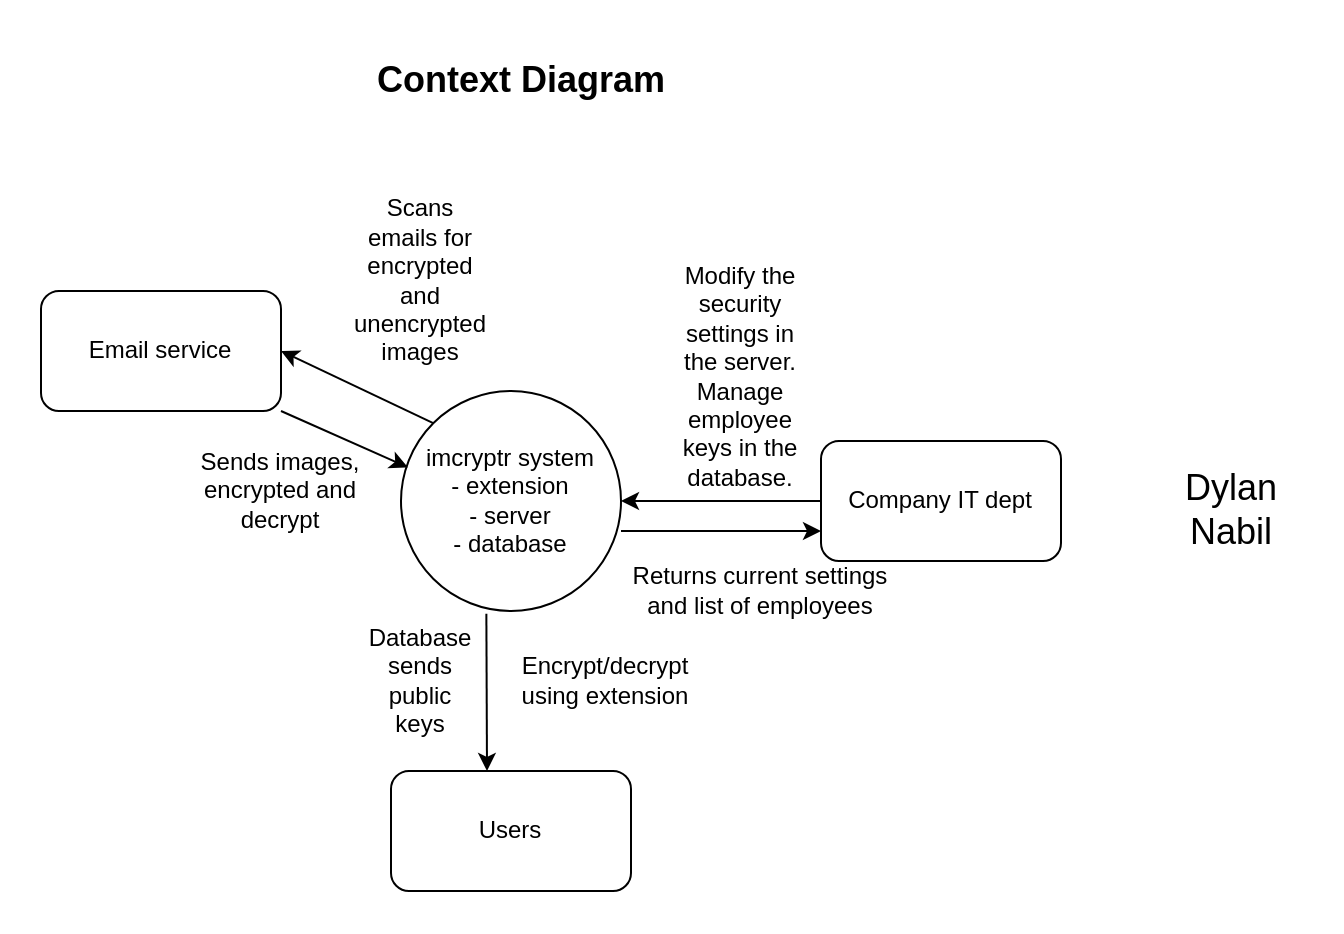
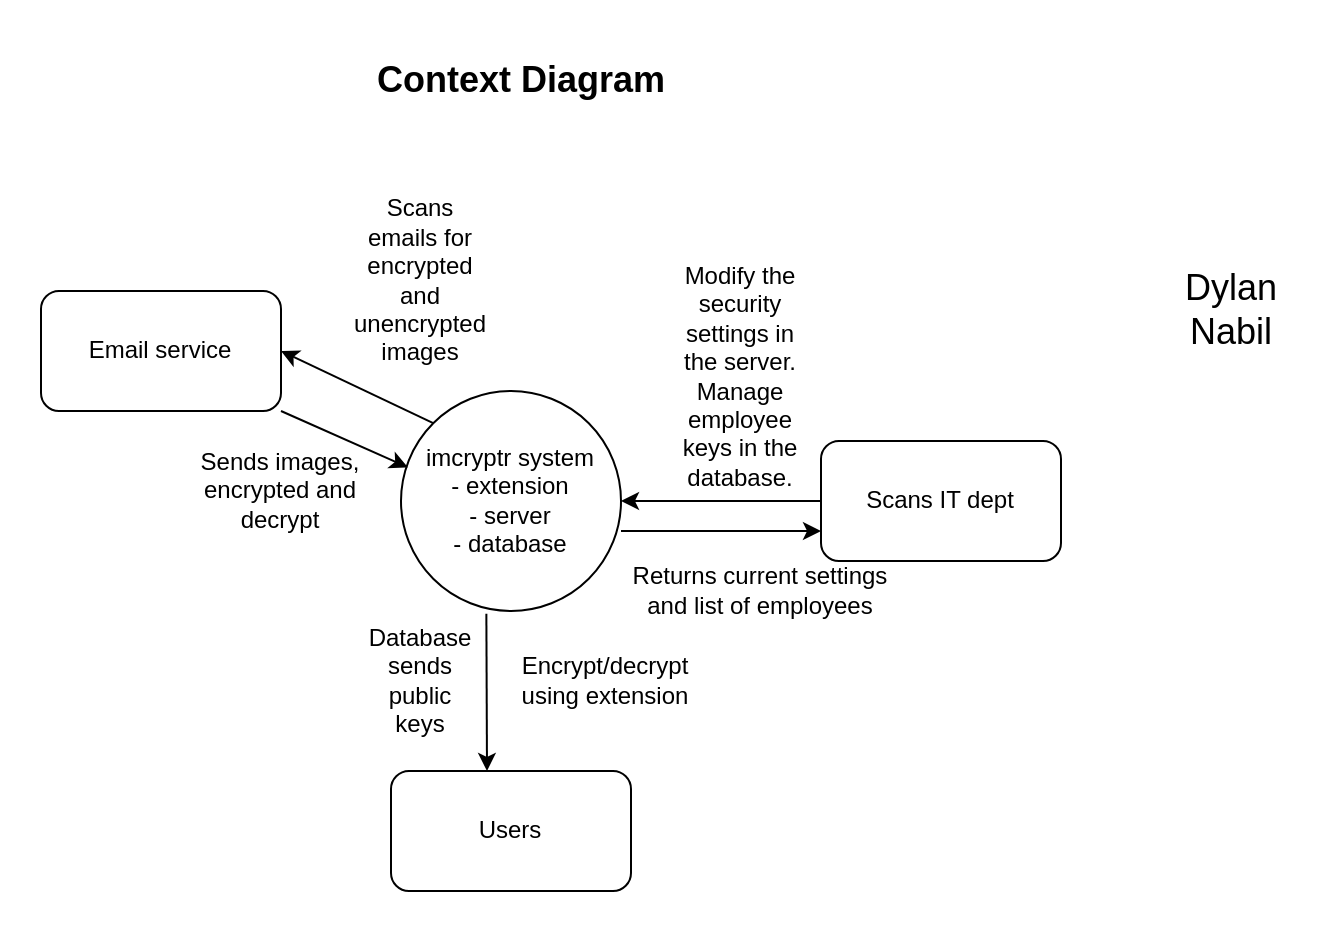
- <mxCell id="7" value="Company IT dept" style="rounded=1;whiteSpace=wrap;html=1;" parent="1" vertex="1"><mxGeometry x="410" y="220" width="120" height="60" as="geometry" /></mxCell>
+ <mxCell id="7" value="Scans IT dept" style="rounded=1;whiteSpace=wrap;html=1;" parent="1" vertex="1"><mxGeometry x="410" y="220" width="120" height="60" as="geometry" /></mxCell>
- <mxCell id="14" value="Dylan&lt;br&gt;Nabil" style="text;html=1;align=center;verticalAlign=middle;resizable=0;points=[];autosize=1;strokeColor=none;fillColor=none;fontSize=18;" parent="1" vertex="1"><mxGeometry x="580" y="225" width="70" height="60" as="geometry" /></mxCell>
+ <mxCell id="14" value="Dylan&lt;br&gt;Nabil" style="text;html=1;align=center;verticalAlign=middle;resizable=0;points=[];autosize=1;strokeColor=none;fillColor=none;fontSize=18;" parent="1" vertex="1"><mxGeometry x="580" y="125" width="70" height="60" as="geometry" /></mxCell>
